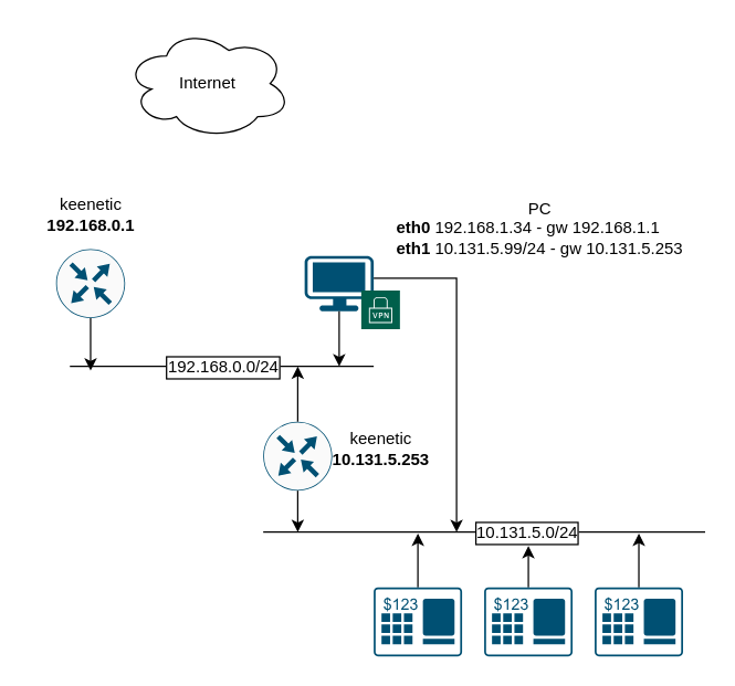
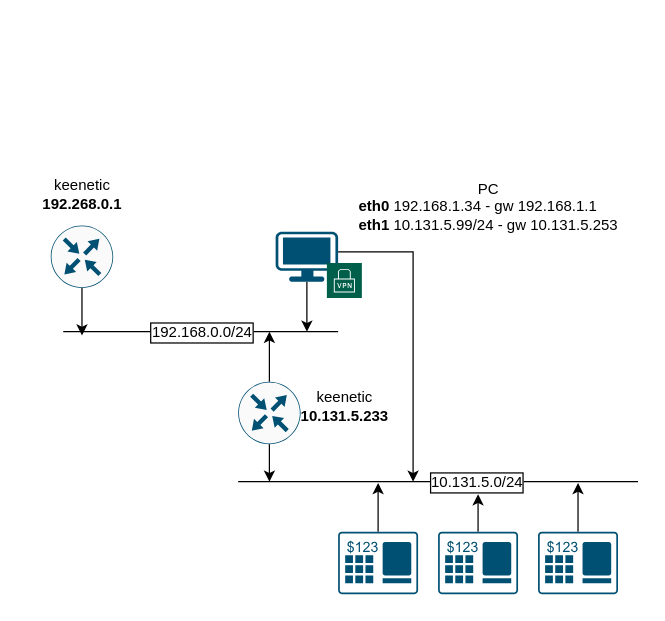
- <mxCell id="20" value="Internet" style="ellipse;shape=cloud;whiteSpace=wrap;html=1;" vertex="1" parent="1"><mxGeometry x="90" y="20" width="120" height="80" as="geometry" /></mxCell>
- <mxCell id="21" value="keenetic&lt;br&gt;&lt;b&gt;192.168.0.1&lt;/b&gt;" style="text;html=1;align=center;verticalAlign=middle;resizable=0;points=[];autosize=1;strokeColor=none;fillColor=none;" vertex="1" parent="1"><mxGeometry x="20" y="135" width="90" height="40" as="geometry" /></mxCell>
+ <mxCell id="21" value="keenetic&lt;br&gt;&lt;b&gt;192.268.0.1&lt;/b&gt;" style="text;html=1;align=center;verticalAlign=middle;resizable=0;points=[];autosize=1;strokeColor=none;fillColor=none;" vertex="1" parent="1"><mxGeometry x="20" y="135" width="90" height="40" as="geometry" /></mxCell>
- <mxCell id="22" value="keenetic&lt;br&gt;&lt;b&gt;10.131.5.253&lt;br&gt;&lt;/b&gt;" style="text;html=1;align=center;verticalAlign=middle;resizable=0;points=[];autosize=1;strokeColor=none;fillColor=none;" vertex="1" parent="1"><mxGeometry x="230" y="305" width="90" height="40" as="geometry" /></mxCell>
+ <mxCell id="22" value="keenetic&lt;br&gt;&lt;b&gt;10.131.5.233&lt;br&gt;&lt;/b&gt;" style="text;html=1;align=center;verticalAlign=middle;resizable=0;points=[];autosize=1;strokeColor=none;fillColor=none;" vertex="1" parent="1"><mxGeometry x="230" y="305" width="90" height="40" as="geometry" /></mxCell>
